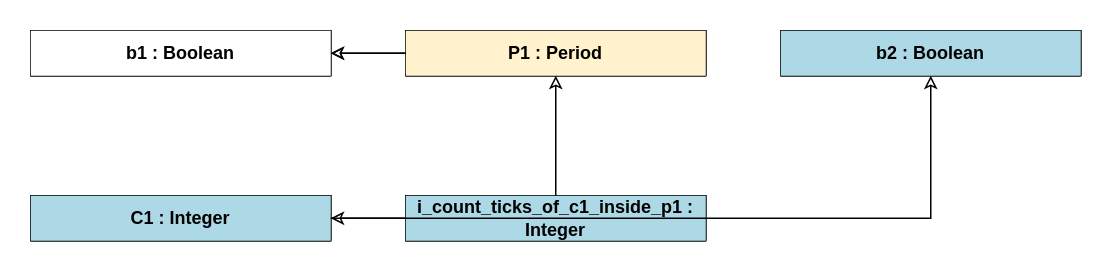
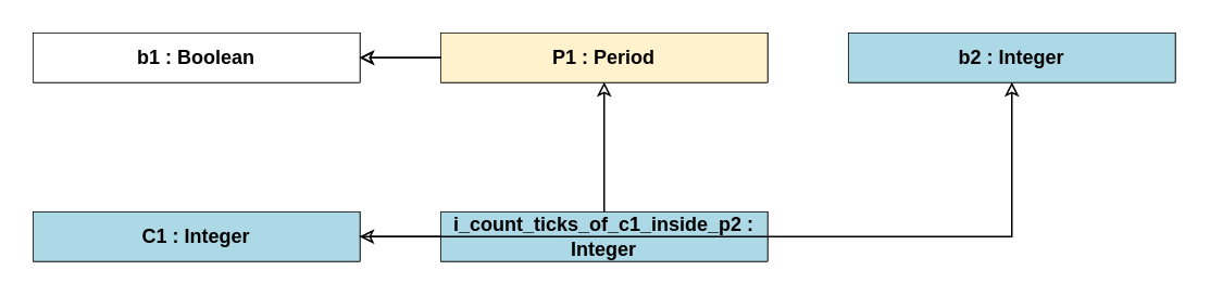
- <mxCell id="10" value="&lt;b&gt;b2 : Boolean&lt;/b&gt;" style="html=1;verticalAlign=middle;whiteSpace=wrap;overflow=visible;align=center;fillColor=#ADD8E6;strokeColor=none" vertex="1" parent="9"><mxGeometry width="200" height="30" as="geometry" /></mxCell>
+ <mxCell id="10" value="&lt;b&gt;b2 : Integer&lt;/b&gt;" style="html=1;verticalAlign=middle;whiteSpace=wrap;overflow=visible;align=center;fillColor=#ADD8E6;strokeColor=none" vertex="1" parent="9"><mxGeometry width="200" height="30" as="geometry" /></mxCell>
- <mxCell id="16" value="&lt;b&gt;i_count_ticks_of_c1_inside_p1 : Integer&lt;/b&gt;" style="html=1;verticalAlign=middle;whiteSpace=wrap;overflow=visible;align=center;fillColor=#ADD8E6;strokeColor=none" vertex="1" parent="15"><mxGeometry width="200" height="30" as="geometry" /></mxCell>
+ <mxCell id="16" value="&lt;b&gt;i_count_ticks_of_c1_inside_p2 : Integer&lt;/b&gt;" style="html=1;verticalAlign=middle;whiteSpace=wrap;overflow=visible;align=center;fillColor=#ADD8E6;strokeColor=none" vertex="1" parent="15"><mxGeometry width="200" height="30" as="geometry" /></mxCell>
